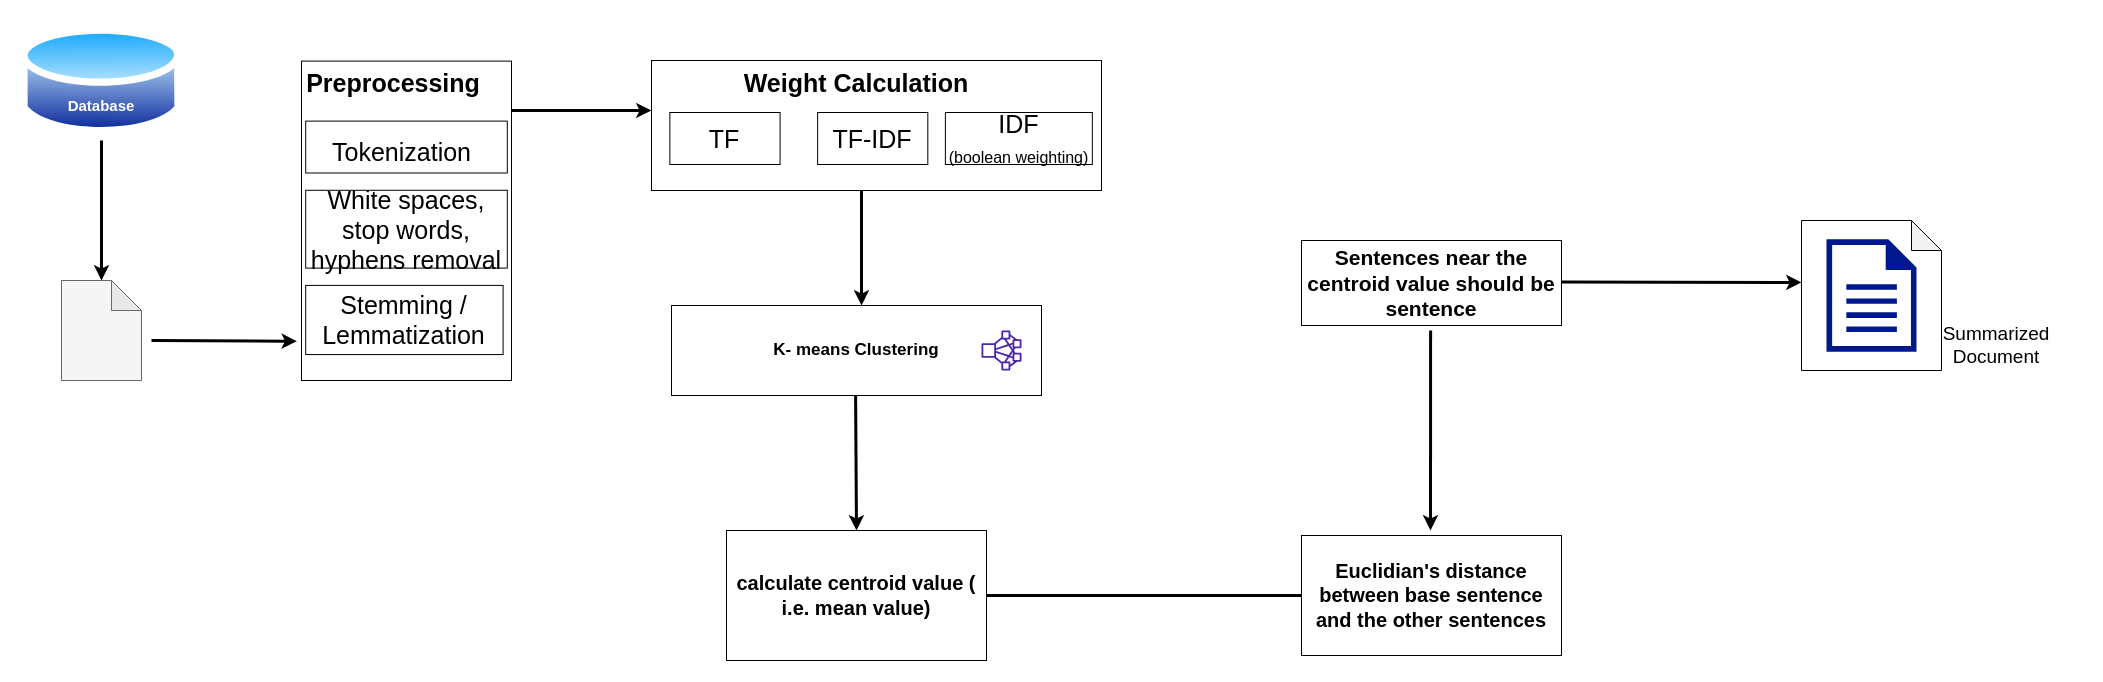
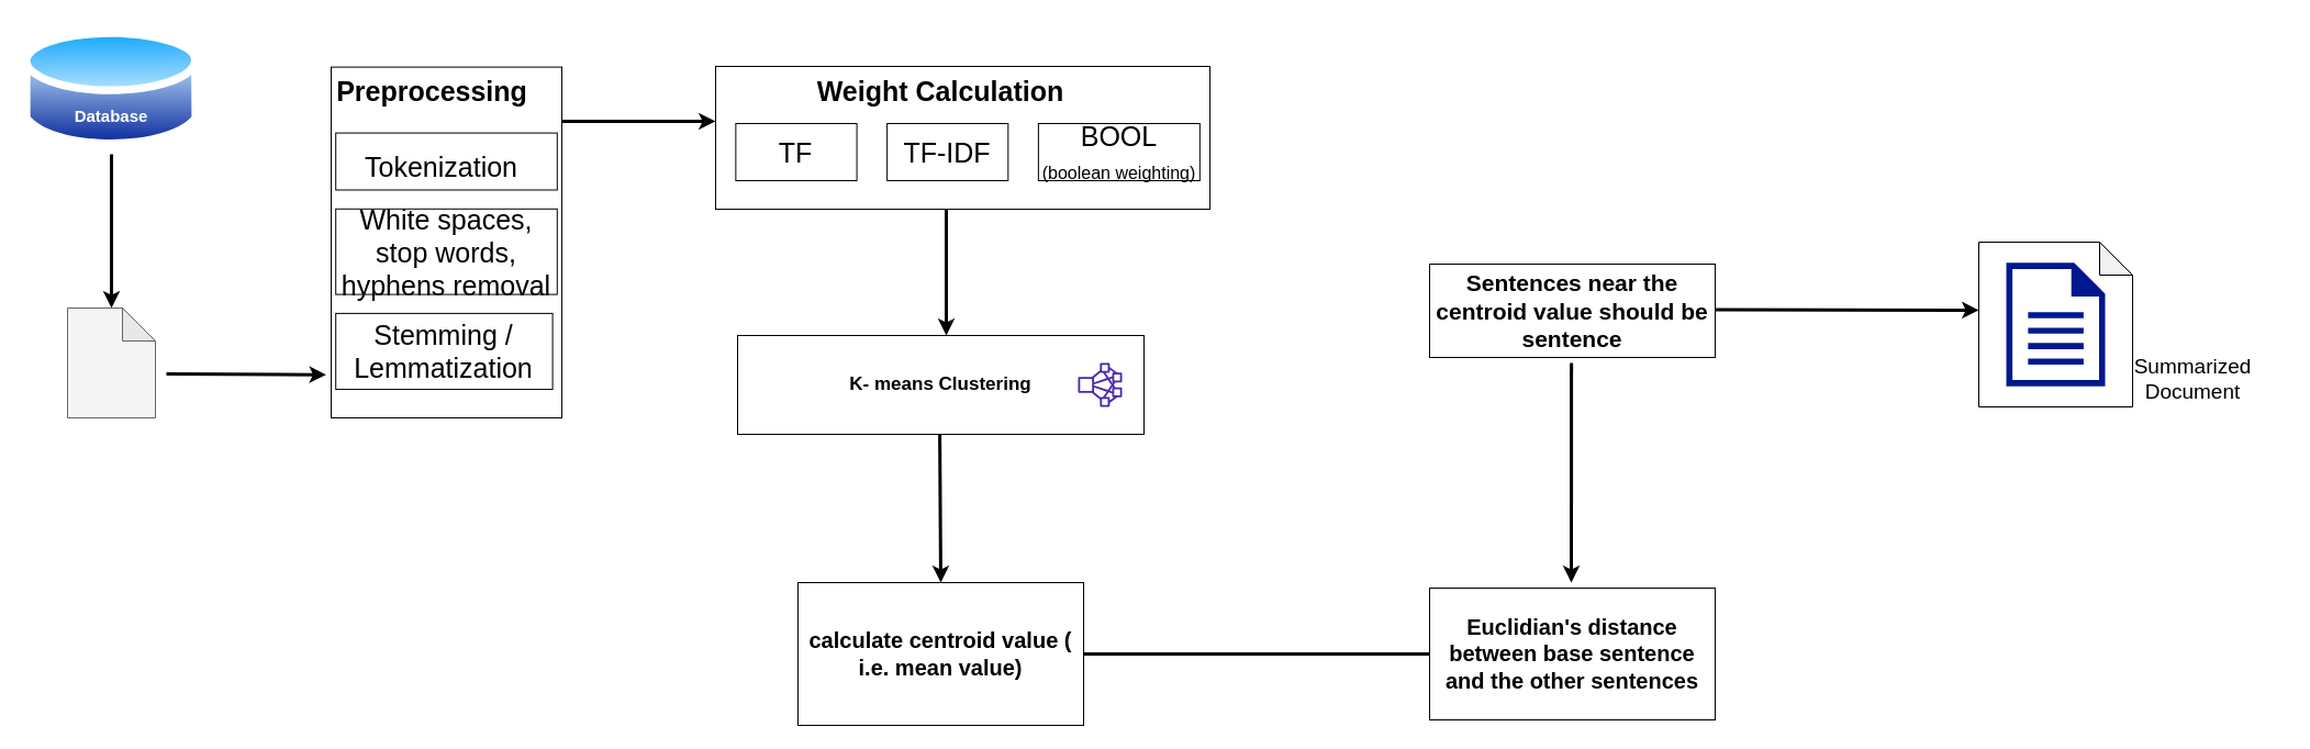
- <mxCell id="24" value="TF-IDF" style="rounded=0;whiteSpace=wrap;html=1;fontSize=25;fontColor=#000000;" vertex="1" parent="20"><mxGeometry x="166.122" y="52" width="110.204" height="52" as="geometry" /></mxCell>
+ <mxCell id="24" value="TF-IDF" style="rounded=0;whiteSpace=wrap;html=1;fontSize=25;fontColor=#000000;" vertex="1" parent="20"><mxGeometry x="156.122" y="52" width="110.204" height="52" as="geometry" /></mxCell>
- <mxCell id="25" value="IDF&lt;br&gt;&lt;font style=&quot;font-size: 16px&quot;&gt;(boolean weighting)&lt;/font&gt;" style="rounded=0;whiteSpace=wrap;html=1;fontSize=25;fontColor=#000000;" vertex="1" parent="20"><mxGeometry x="293.878" y="52" width="146.939" height="52" as="geometry" /></mxCell>
+ <mxCell id="25" value="BOOL&lt;br&gt;&lt;font style=&quot;font-size: 16px&quot;&gt;(boolean weighting)&lt;/font&gt;" style="rounded=0;whiteSpace=wrap;html=1;fontSize=25;fontColor=#000000;" vertex="1" parent="20"><mxGeometry x="293.878" y="52" width="146.939" height="52" as="geometry" /></mxCell>
